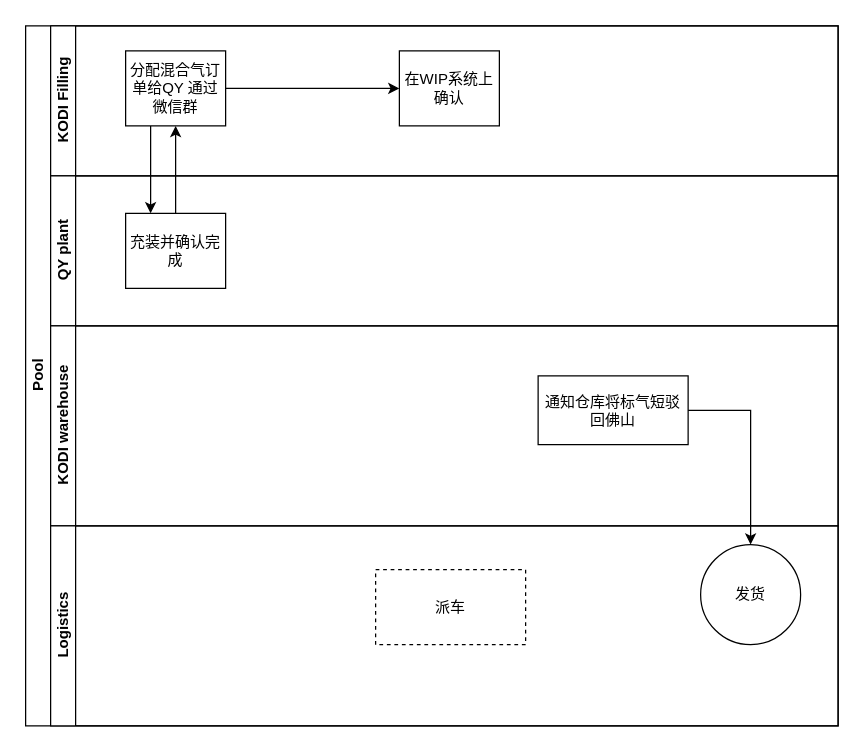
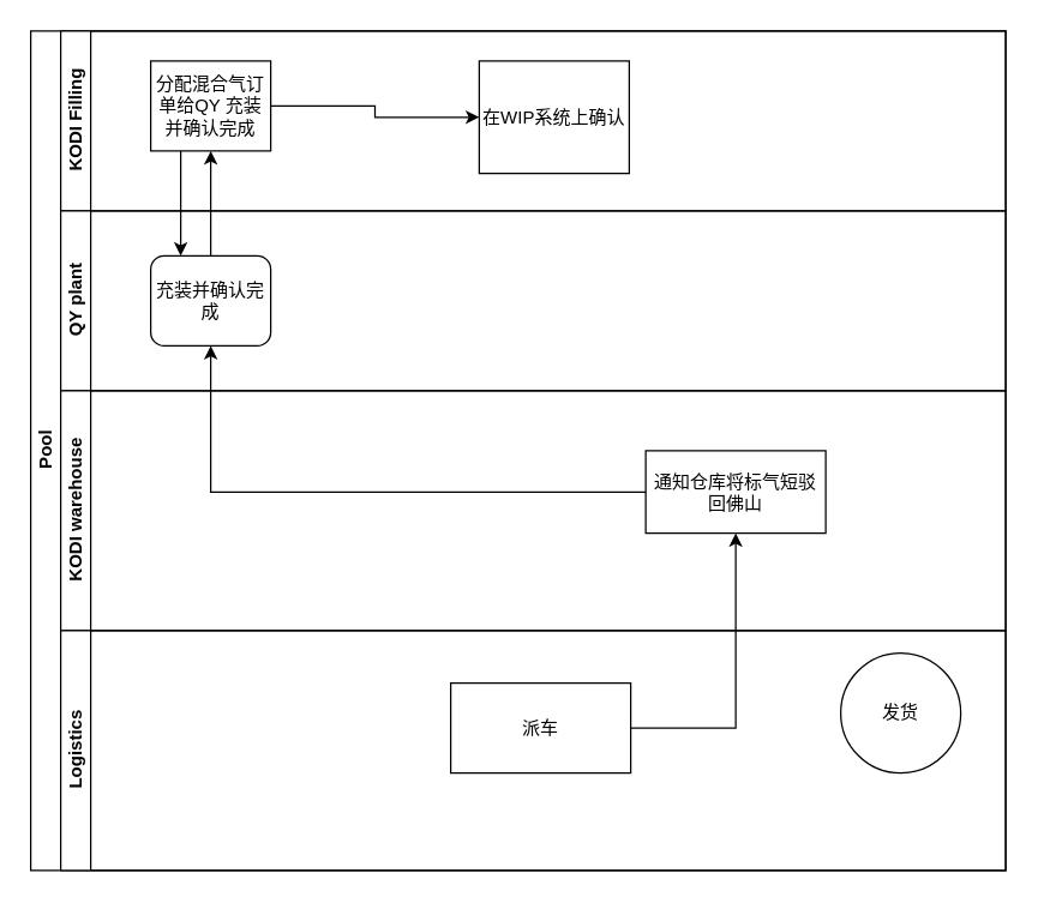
- <mxCell id="5" value="分配混合气订单给QY 通过微信群" style="rounded=0;whiteSpace=wrap;html=1;fontFamily=Helvetica;fontSize=12;fontColor=#000000;align=center;" parent="3" vertex="1"><mxGeometry x="60" y="20" width="80" height="60" as="geometry" /></mxCell>
+ <mxCell id="5" value="分配混合气订单给QY 充装并确认完成" style="rounded=0;whiteSpace=wrap;html=1;fontFamily=Helvetica;fontSize=12;fontColor=#000000;align=center;" parent="3" vertex="1"><mxGeometry x="60" y="20" width="80" height="60" as="geometry" /></mxCell>
- <mxCell id="6" value="在WIP系统上确认" style="rounded=0;whiteSpace=wrap;html=1;fontFamily=Helvetica;fontSize=12;fontColor=#000000;align=center;" parent="3" vertex="1"><mxGeometry x="279" y="20" width="80" height="60" as="geometry" /></mxCell>
+ <mxCell id="6" value="在WIP系统上确认" style="rounded=0;whiteSpace=wrap;html=1;fontFamily=Helvetica;fontSize=12;fontColor=#000000;align=center;" parent="3" vertex="1"><mxGeometry x="279" y="20" width="100" height="75" as="geometry" /></mxCell>
- <mxCell id="8" value="充装并确认完成" style="rounded=0;whiteSpace=wrap;html=1;fontFamily=Helvetica;fontSize=12;fontColor=#000000;align=center;" parent="7" vertex="1"><mxGeometry x="60" y="30" width="80" height="60" as="geometry" /></mxCell>
+ <mxCell id="8" value="充装并确认完成" style="whiteSpace=wrap;html=1;fontFamily=Helvetica;fontSize=12;fontColor=#000000;align=center;rounded=1;" parent="7" vertex="1"><mxGeometry x="60" y="30" width="80" height="60" as="geometry" /></mxCell>
- <mxCell id="17" value="" style="edgeStyle=orthogonalEdgeStyle;rounded=0;orthogonalLoop=1;jettySize=auto;html=1;" edge="1" parent="2" source="10" target="13"><mxGeometry relative="1" as="geometry" /></mxCell>
+ <mxCell id="17" value="" style="edgeStyle=orthogonalEdgeStyle;rounded=0;orthogonalLoop=1;jettySize=auto;html=1;" edge="1" parent="2" source="10" target="8"><mxGeometry relative="1" as="geometry" /></mxCell>
+ <mxCell id="16" value="" style="edgeStyle=orthogonalEdgeStyle;rounded=0;orthogonalLoop=1;jettySize=auto;html=1;" edge="1" parent="2" source="12" target="10"><mxGeometry relative="1" as="geometry" /></mxCell>
- <mxCell id="12" value="派车" style="rounded=0;whiteSpace=wrap;html=1;fontColor=#000000;dashed=1;" vertex="1" parent="11"><mxGeometry x="260" y="35" width="120" height="60" as="geometry" /></mxCell>
+ <mxCell id="12" value="派车" style="rounded=0;whiteSpace=wrap;html=1;fontColor=#000000;" vertex="1" parent="11"><mxGeometry x="260" y="35" width="120" height="60" as="geometry" /></mxCell>
